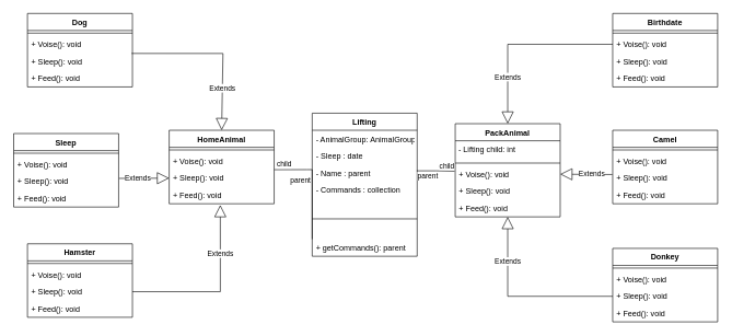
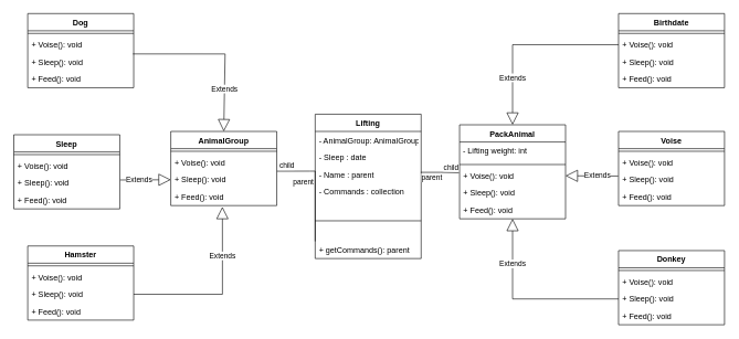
- <mxCell id="39" value="HomeAnimal" style="swimlane;fontStyle=1;align=center;verticalAlign=top;childLayout=stackLayout;horizontal=1;startSize=26;horizontalStack=0;resizeParent=1;resizeParentMax=0;resizeLast=0;collapsible=1;marginBottom=0;" parent="1" vertex="1"><mxGeometry x="257" y="198" width="160" height="112" as="geometry" /></mxCell>
+ <mxCell id="39" value="AnimalGroup" style="swimlane;fontStyle=1;align=center;verticalAlign=top;childLayout=stackLayout;horizontal=1;startSize=26;horizontalStack=0;resizeParent=1;resizeParentMax=0;resizeLast=0;collapsible=1;marginBottom=0;" parent="1" vertex="1"><mxGeometry x="257" y="198" width="160" height="112" as="geometry" /></mxCell>
- <mxCell id="29" value="Camel" style="swimlane;fontStyle=1;align=center;verticalAlign=top;childLayout=stackLayout;horizontal=1;startSize=26;horizontalStack=0;resizeParent=1;resizeParentMax=0;resizeLast=0;collapsible=1;marginBottom=0;" parent="1" vertex="1"><mxGeometry x="933" y="198" width="160" height="112" as="geometry" /></mxCell>
+ <mxCell id="29" value="Voise" style="swimlane;fontStyle=1;align=center;verticalAlign=top;childLayout=stackLayout;horizontal=1;startSize=26;horizontalStack=0;resizeParent=1;resizeParentMax=0;resizeLast=0;collapsible=1;marginBottom=0;" parent="1" vertex="1"><mxGeometry x="933" y="198" width="160" height="112" as="geometry" /></mxCell>
- <mxCell id="10" value="&amp;nbsp;- Lifting child: int" style="text;whiteSpace=wrap;html=1;" parent="9" vertex="1"><mxGeometry y="26" width="160" height="30" as="geometry" /></mxCell>
+ <mxCell id="10" value="&amp;nbsp;- Lifting weight: int" style="text;whiteSpace=wrap;html=1;" parent="9" vertex="1"><mxGeometry y="26" width="160" height="30" as="geometry" /></mxCell>
